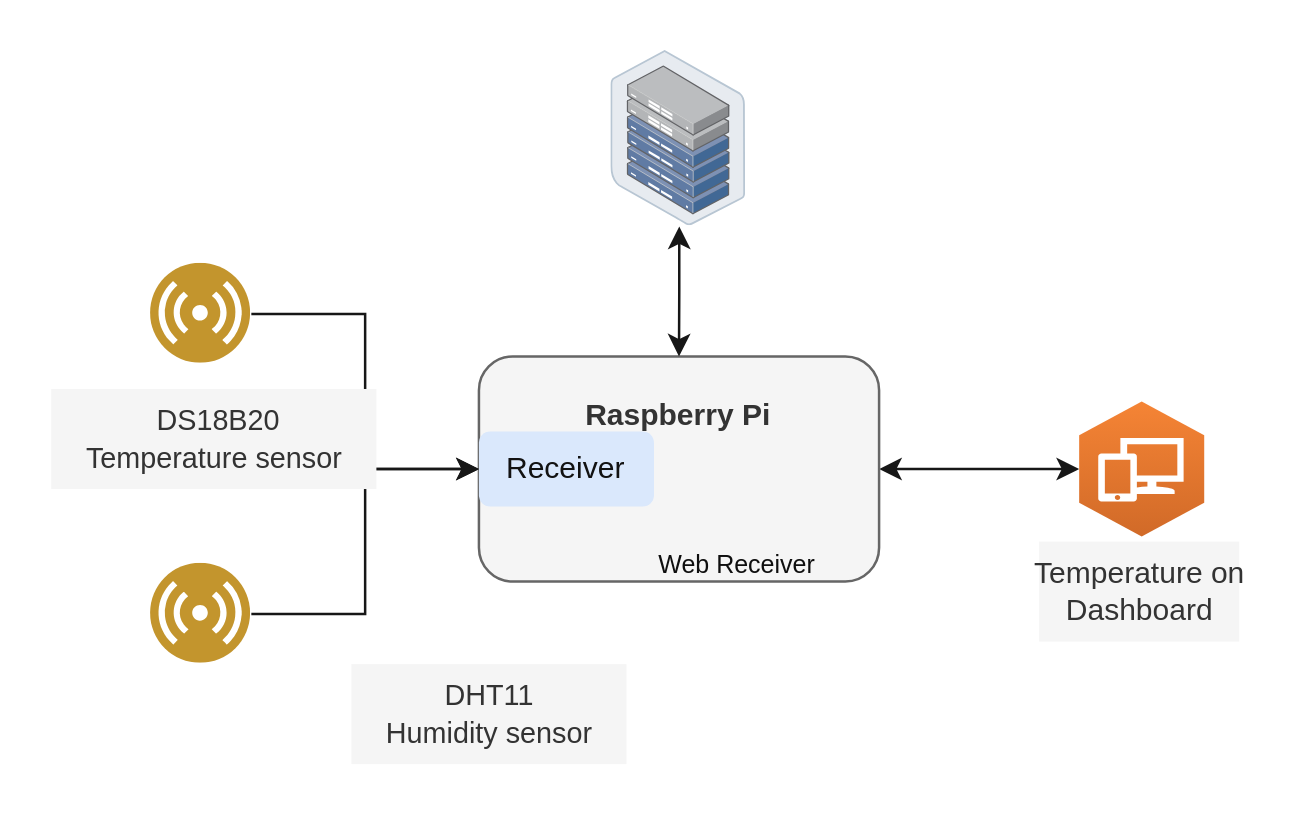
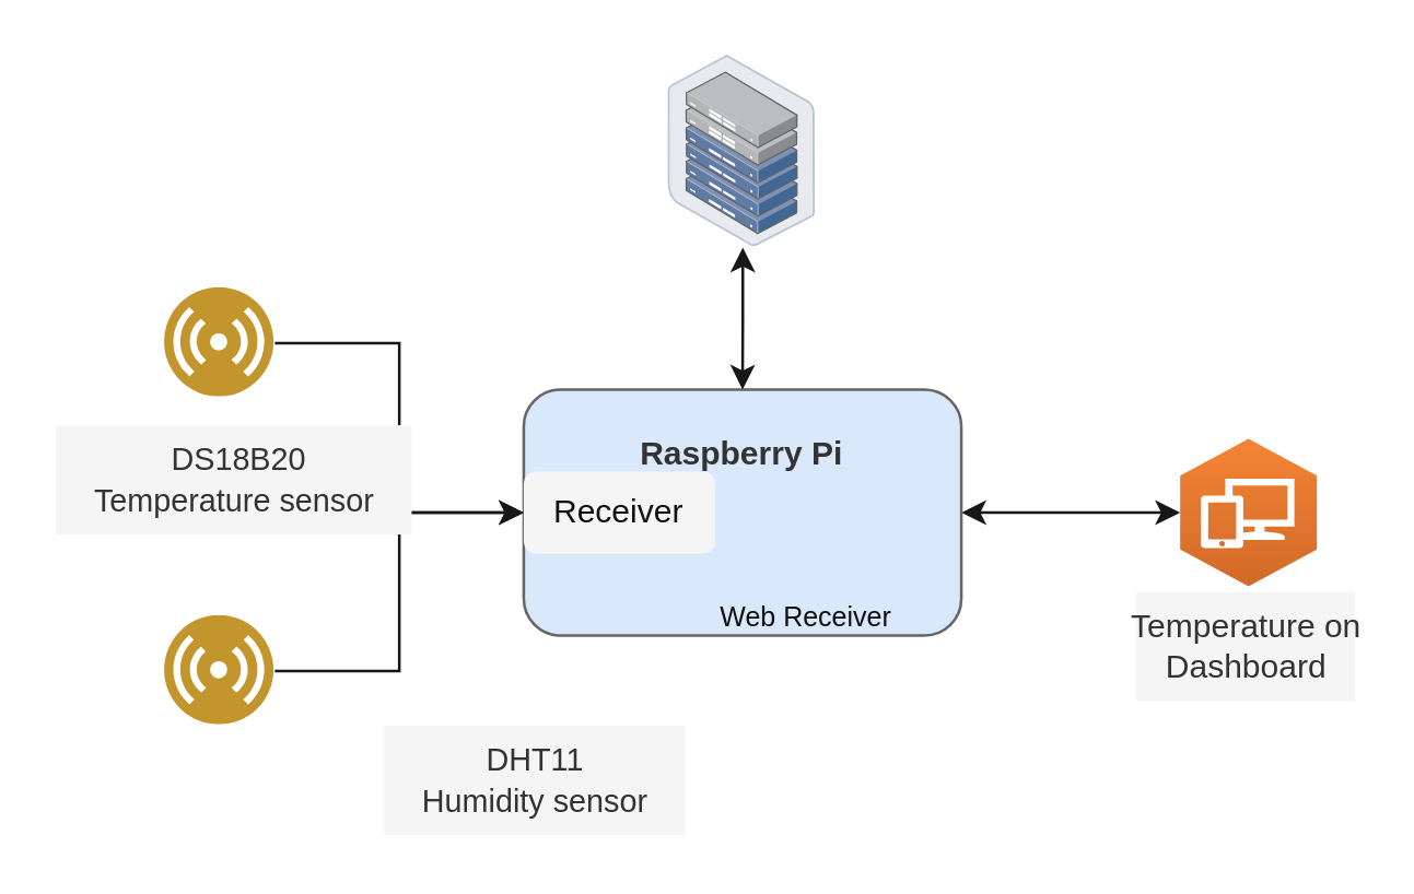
- <mxCell id="16" value="&lt;font color=&quot;#121212&quot;&gt;Receiver&lt;/font&gt;" style="rounded=1;whiteSpace=wrap;html=1;strokeColor=none;fillColor=#dae8fc;" vertex="1" parent="1"><mxGeometry x="191" y="172" width="70" height="30" as="geometry" /></mxCell>
+ <mxCell id="16" value="&lt;font color=&quot;#121212&quot;&gt;Receiver&lt;/font&gt;" style="rounded=1;whiteSpace=wrap;html=1;strokeColor=none;fillColor=#f5f5f5;" vertex="1" parent="1"><mxGeometry x="191" y="172" width="70" height="30" as="geometry" /></mxCell>
- <mxCell id="3" value="&lt;b&gt;Raspberry Pi&lt;br&gt;&lt;/b&gt;&lt;br&gt;&lt;br&gt;&lt;br&gt;" style="rounded=1;whiteSpace=wrap;html=1;strokeColor=#666666;fillColor=#f5f5f5;fontColor=#333333;" vertex="1" parent="1"><mxGeometry x="191" y="142" width="160" height="90" as="geometry" /></mxCell>
+ <mxCell id="3" value="&lt;b&gt;Raspberry Pi&lt;br&gt;&lt;/b&gt;&lt;br&gt;&lt;br&gt;&lt;br&gt;" style="rounded=1;whiteSpace=wrap;html=1;strokeColor=#666666;fillColor=#dae8fc;fontColor=#333333;" vertex="1" parent="1"><mxGeometry x="191" y="142" width="160" height="90" as="geometry" /></mxCell>
